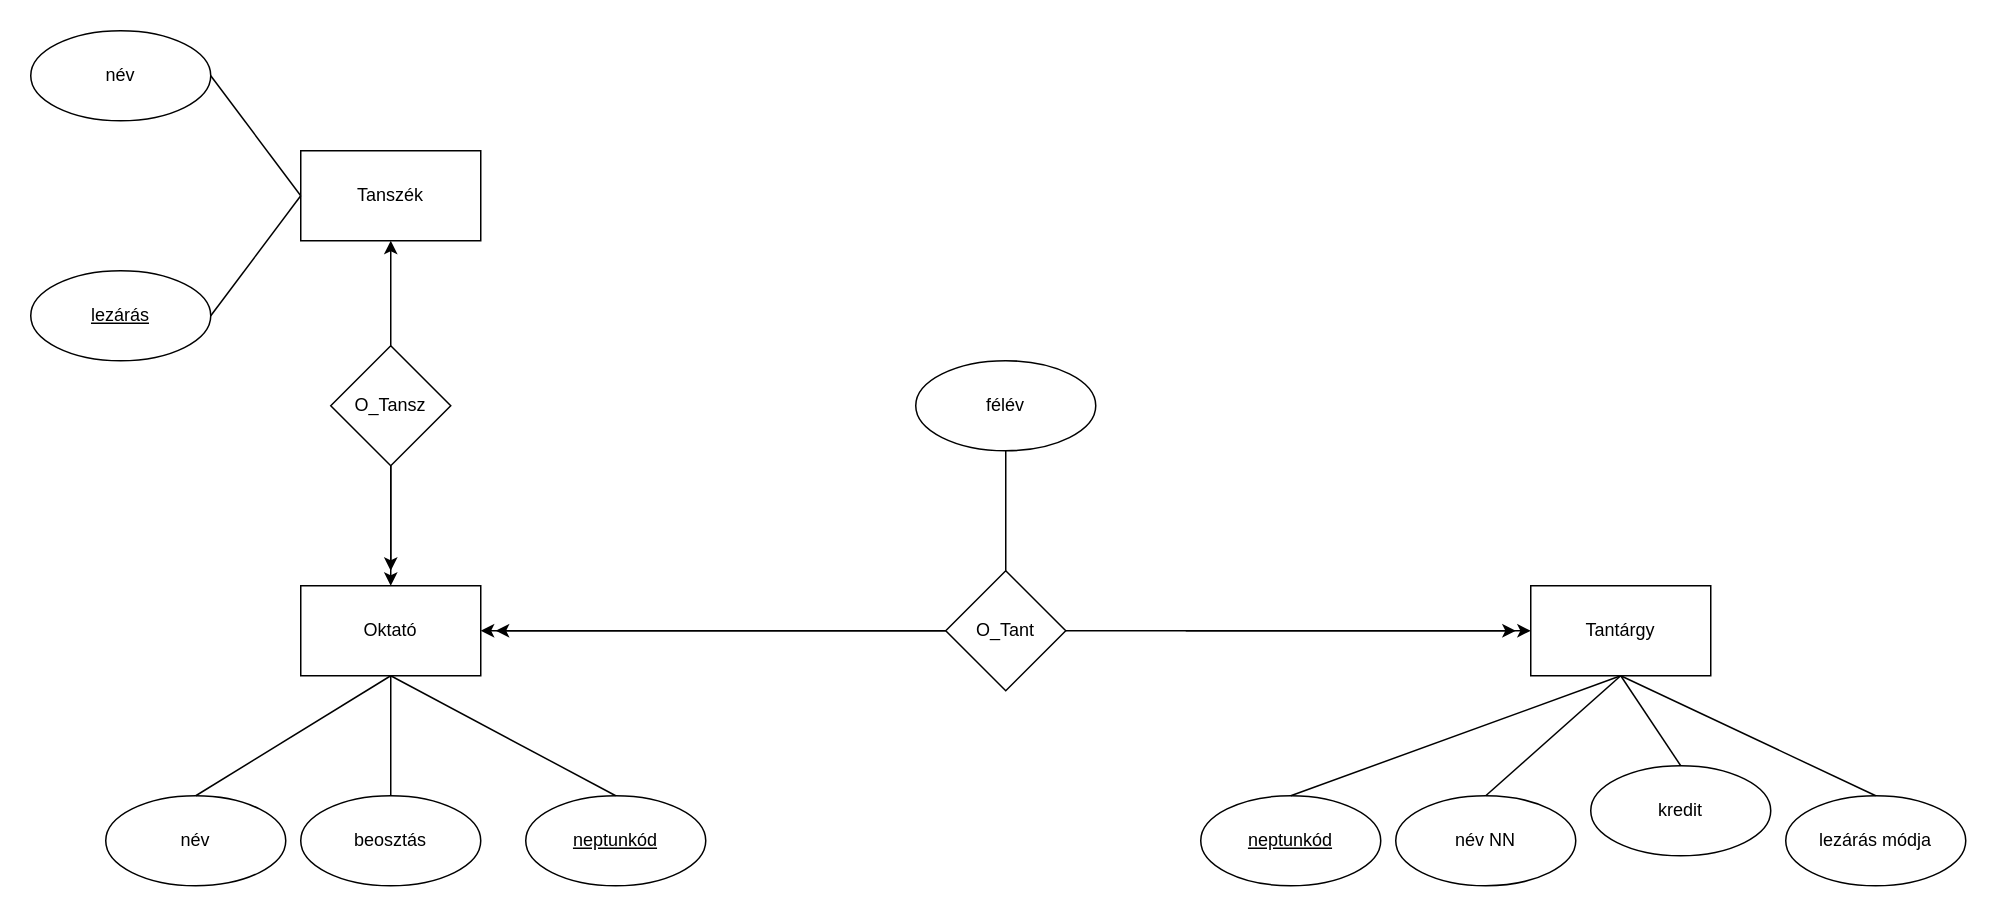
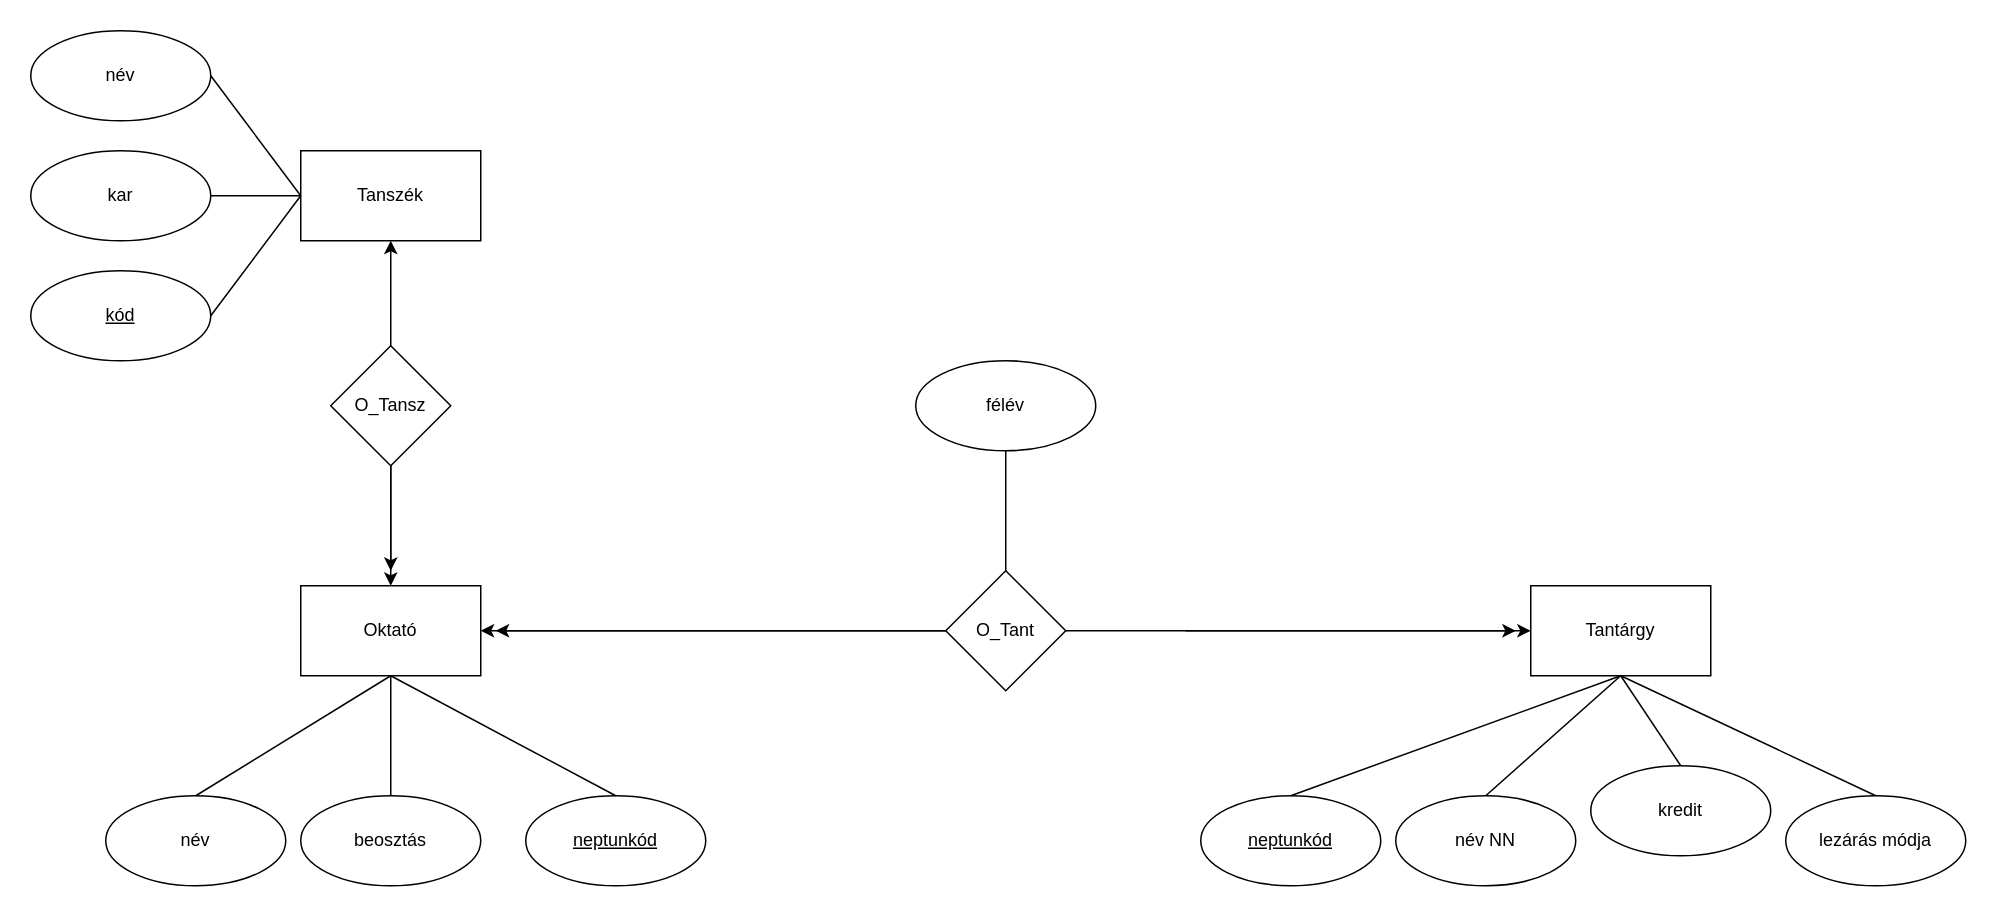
+ <mxCell id="14" value="kar" style="ellipse;whiteSpace=wrap;html=1;" parent="1" vertex="1"><mxGeometry x="20" y="100" width="120" height="60" as="geometry" /></mxCell>
+ <mxCell id="24" value="" style="endArrow=none;html=1;rounded=0;entryX=1;entryY=0.5;entryDx=0;entryDy=0;exitX=0;exitY=0.5;exitDx=0;exitDy=0;" parent="1" source="11" target="14" edge="1"><mxGeometry width="50" height="50" relative="1" as="geometry"><mxPoint x="190" y="200" as="sourcePoint" /><mxPoint x="240" y="150" as="targetPoint" /></mxGeometry></mxCell>
- <mxCell id="12" value="&lt;u&gt;lezárás&lt;/u&gt;" style="ellipse;whiteSpace=wrap;html=1;" parent="1" vertex="1"><mxGeometry x="20" y="180" width="120" height="60" as="geometry" /></mxCell>
+ <mxCell id="12" value="&lt;u&gt;kód&lt;/u&gt;" style="ellipse;whiteSpace=wrap;html=1;" parent="1" vertex="1"><mxGeometry x="20" y="180" width="120" height="60" as="geometry" /></mxCell>
